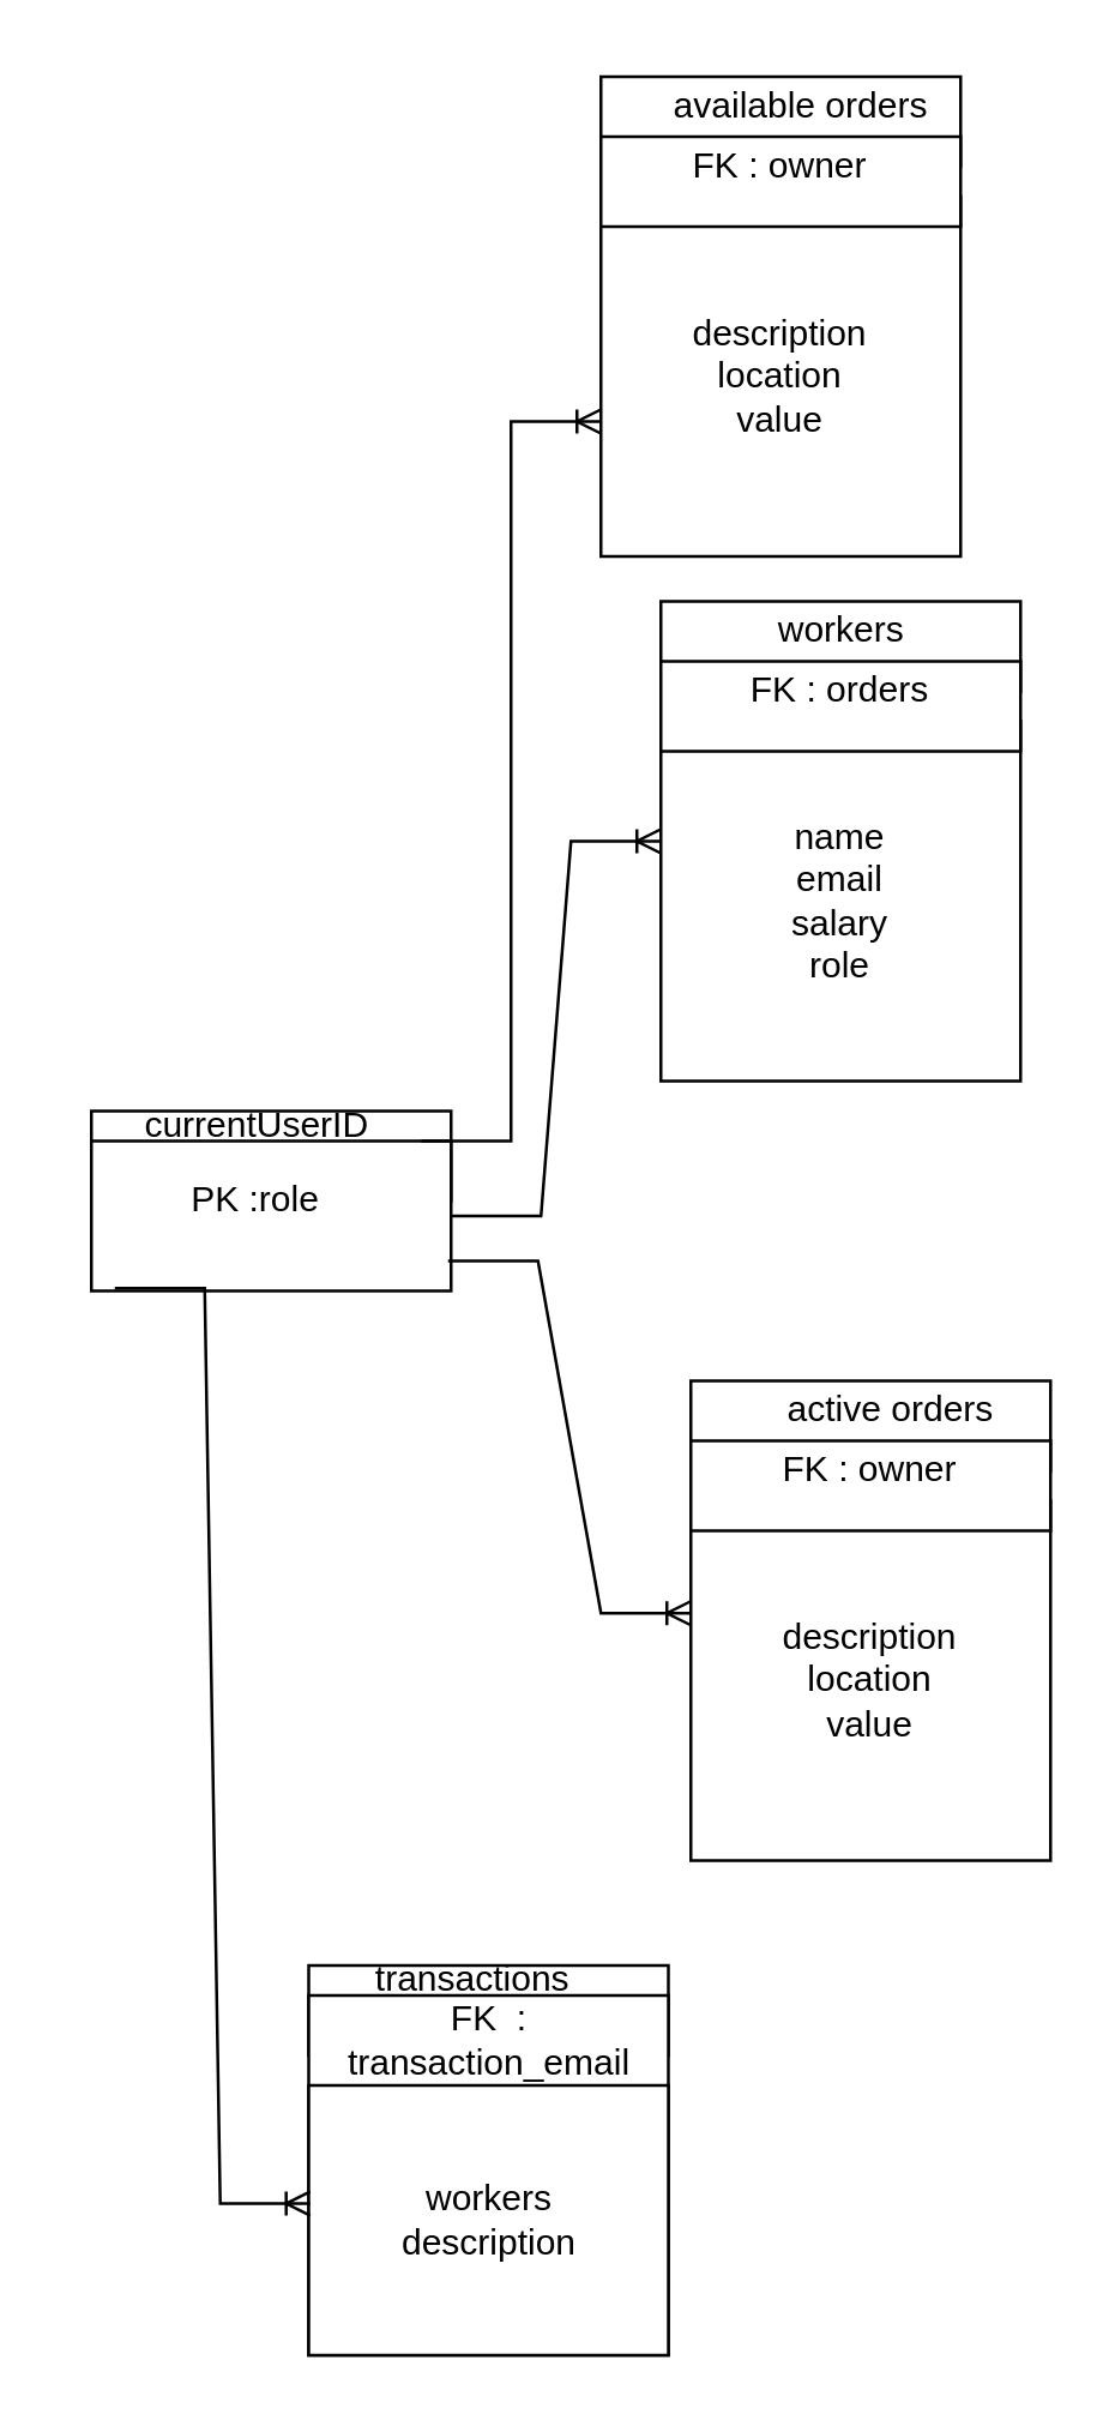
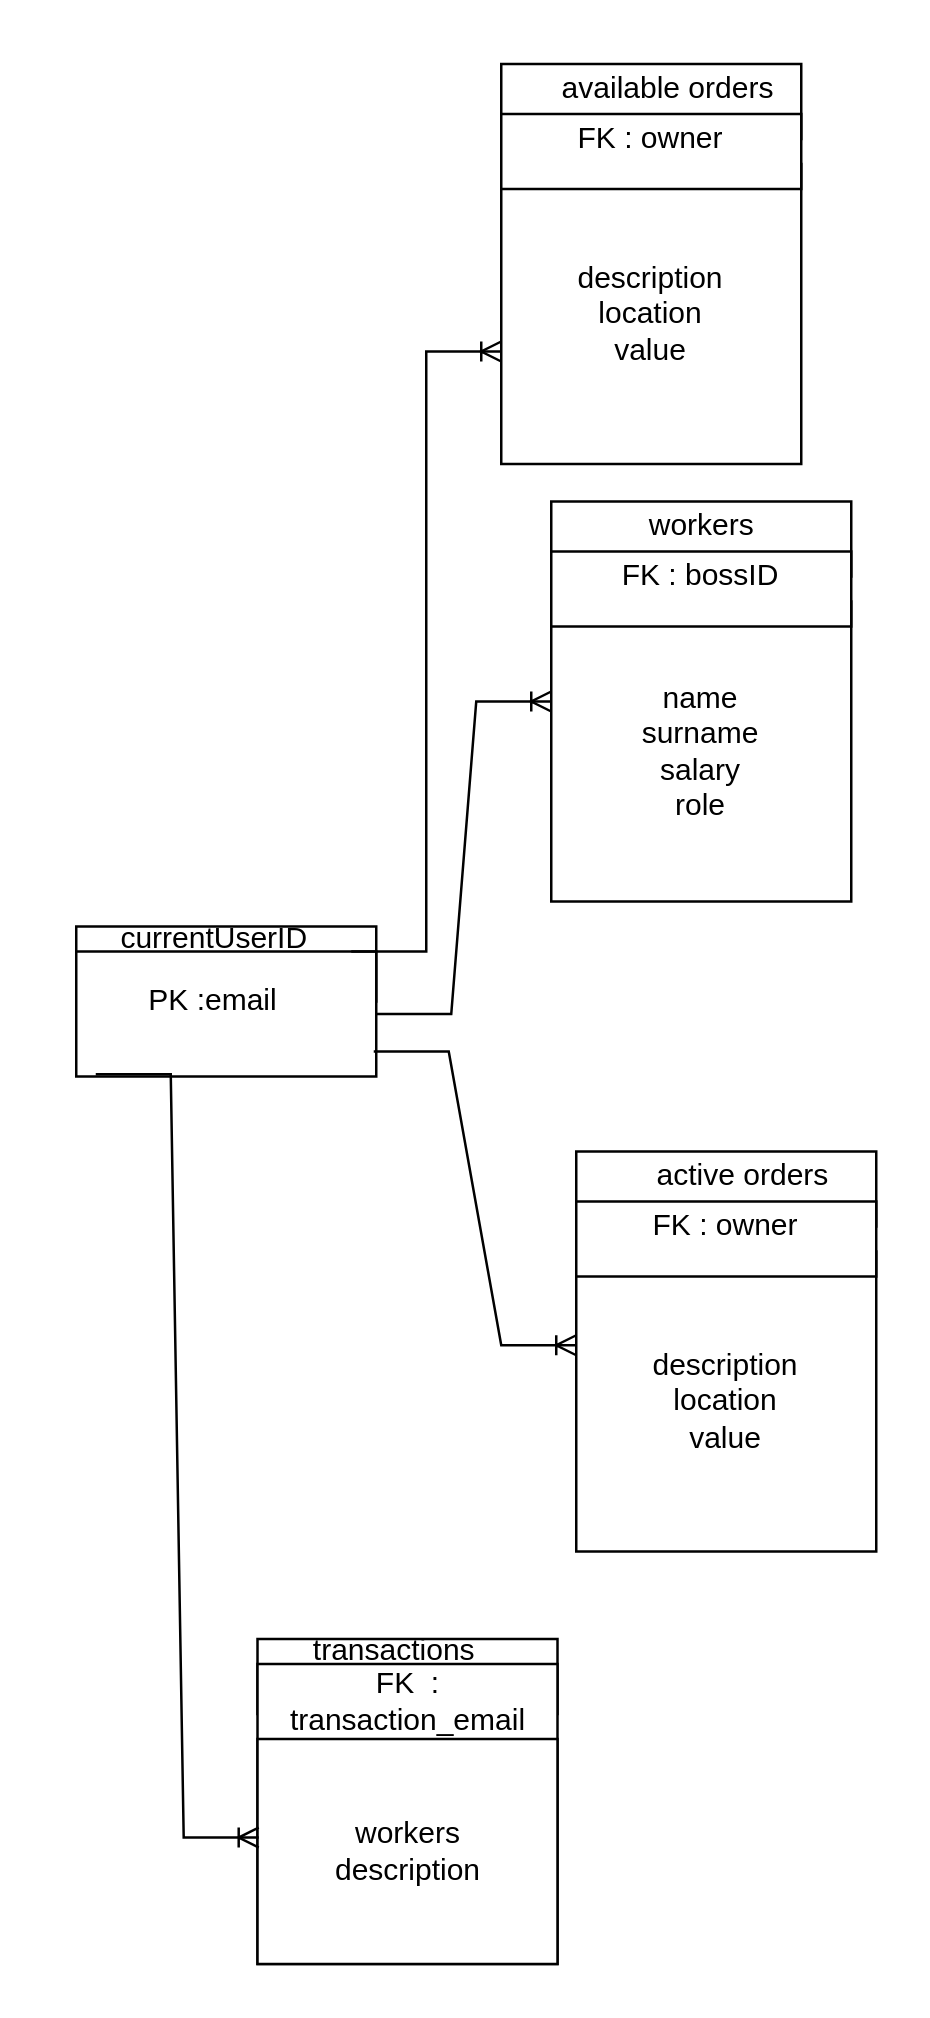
- <mxCell id="20" value="FK : orders" style="text;html=1;strokeColor=none;fillColor=none;align=center;verticalAlign=middle;whiteSpace=wrap;rounded=0;" vertex="1" parent="1"><mxGeometry x="220" y="220" width="120" height="20" as="geometry" /></mxCell>
+ <mxCell id="20" value="FK : bossID" style="text;html=1;strokeColor=none;fillColor=none;align=center;verticalAlign=middle;whiteSpace=wrap;rounded=0;" vertex="1" parent="1"><mxGeometry x="220" y="220" width="120" height="20" as="geometry" /></mxCell>
- <mxCell id="19" value="name&lt;br&gt;email&lt;br&gt;salary&lt;br&gt;role" style="text;html=1;strokeColor=none;fillColor=none;align=center;verticalAlign=middle;whiteSpace=wrap;rounded=0;" vertex="1" parent="1"><mxGeometry x="220" y="255" width="120" height="90" as="geometry" /></mxCell>
+ <mxCell id="19" value="name&lt;br&gt;surname&lt;br&gt;salary&lt;br&gt;role" style="text;html=1;strokeColor=none;fillColor=none;align=center;verticalAlign=middle;whiteSpace=wrap;rounded=0;" vertex="1" parent="1"><mxGeometry x="220" y="255" width="120" height="90" as="geometry" /></mxCell>
- <mxCell id="6" value="PK :role" style="text;html=1;strokeColor=none;fillColor=none;align=center;verticalAlign=middle;whiteSpace=wrap;rounded=0;" vertex="1" parent="1"><mxGeometry x="20" y="390" width="130" height="20" as="geometry" /></mxCell>
+ <mxCell id="6" value="PK :email" style="text;html=1;strokeColor=none;fillColor=none;align=center;verticalAlign=middle;whiteSpace=wrap;rounded=0;" vertex="1" parent="1"><mxGeometry x="20" y="390" width="130" height="20" as="geometry" /></mxCell>
